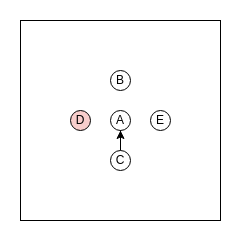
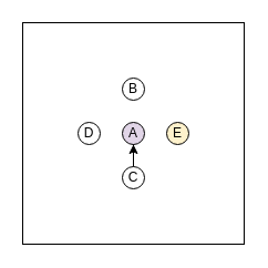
- <mxCell id="8" value="D" style="ellipse;whiteSpace=wrap;html=1;fillColor=#f8cecc;" vertex="1" parent="1"><mxGeometry x="70" y="110" width="20" height="20" as="geometry" /></mxCell>
+ <mxCell id="8" value="D" style="ellipse;whiteSpace=wrap;html=1;" vertex="1" parent="1"><mxGeometry x="70" y="110" width="20" height="20" as="geometry" /></mxCell>
- <mxCell id="3" value="A" style="ellipse;whiteSpace=wrap;html=1;" vertex="1" parent="1"><mxGeometry x="110" y="110" width="20" height="20" as="geometry" /></mxCell>
+ <mxCell id="3" value="A" style="ellipse;whiteSpace=wrap;html=1;fillColor=#e1d5e7;" vertex="1" parent="1"><mxGeometry x="110" y="110" width="20" height="20" as="geometry" /></mxCell>
- <mxCell id="7" value="E" style="ellipse;whiteSpace=wrap;html=1;" vertex="1" parent="1"><mxGeometry x="150" y="110" width="20" height="20" as="geometry" /></mxCell>
+ <mxCell id="7" value="E" style="ellipse;whiteSpace=wrap;html=1;fillColor=#fff2cc;" vertex="1" parent="1"><mxGeometry x="150" y="110" width="20" height="20" as="geometry" /></mxCell>
